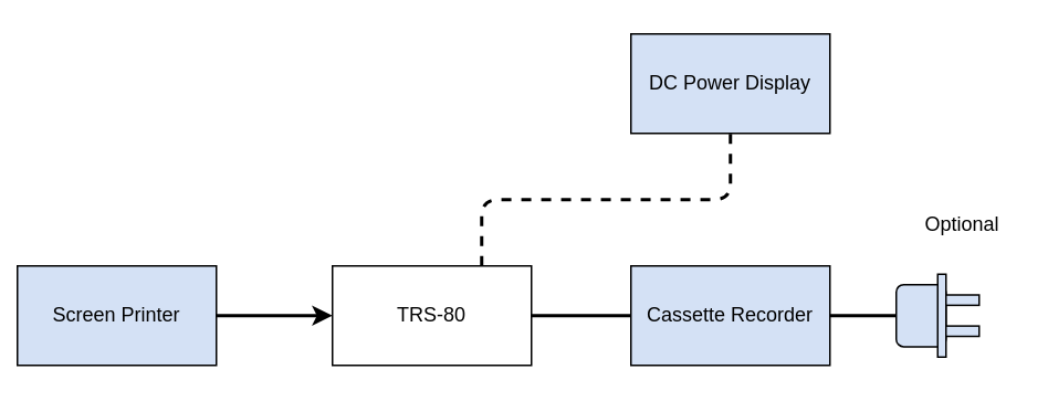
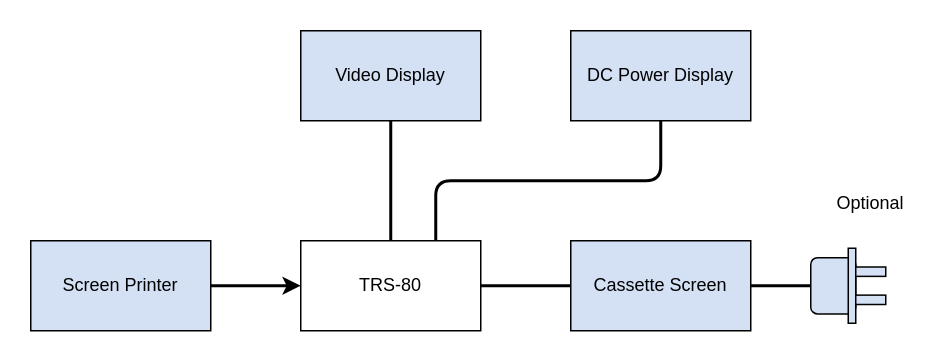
+ <mxCell id="2" value="Video Display" style="rounded=0;whiteSpace=wrap;html=1;fillColor=#D4E1F5;" vertex="1" parent="1"><mxGeometry x="200" y="20" width="120" height="60" as="geometry" /></mxCell>
+ <mxCell id="16" value="" style="endArrow=none;html=1;rounded=1;strokeWidth=2;entryX=0.5;entryY=1;entryDx=0;entryDy=0;exitX=0.5;exitY=0;exitDx=0;exitDy=0;" edge="1" parent="1" source="6" target="2"><mxGeometry width="50" height="50" relative="1" as="geometry"><mxPoint x="870" y="380" as="sourcePoint" /><mxPoint x="920" y="330" as="targetPoint" /></mxGeometry></mxCell>
- <mxCell id="15" value="" style="endArrow=none;startArrow=none;html=1;strokeWidth=2;exitX=0.75;exitY=0;exitDx=0;exitDy=0;entryX=0.5;entryY=1;entryDx=0;entryDy=0;rounded=1;endFill=0;startFill=0;dashed=1;" edge="1" parent="1" source="6" target="3"><mxGeometry width="50" height="50" relative="1" as="geometry"><mxPoint x="870" y="380" as="sourcePoint" /><mxPoint x="920" y="330" as="targetPoint" /><Array as="points"><mxPoint x="290" y="120" /><mxPoint x="440" y="120" /></Array></mxGeometry></mxCell>
+ <mxCell id="15" value="" style="endArrow=none;startArrow=none;html=1;strokeWidth=2;exitX=0.75;exitY=0;exitDx=0;exitDy=0;entryX=0.5;entryY=1;entryDx=0;entryDy=0;rounded=1;endFill=0;startFill=0;" edge="1" parent="1" source="6" target="3"><mxGeometry width="50" height="50" relative="1" as="geometry"><mxPoint x="870" y="380" as="sourcePoint" /><mxPoint x="920" y="330" as="targetPoint" /><Array as="points"><mxPoint x="290" y="120" /><mxPoint x="440" y="120" /></Array></mxGeometry></mxCell>
- <mxCell id="4" value="Screen Printer" style="rounded=0;whiteSpace=wrap;html=1;fillColor=#D4E1F5;" vertex="1" parent="1"><mxGeometry x="10" y="160" width="120" height="60" as="geometry" /></mxCell>
+ <mxCell id="4" value="Screen Printer" style="rounded=0;whiteSpace=wrap;html=1;fillColor=#D4E1F5;" vertex="1" parent="1"><mxGeometry x="20" y="160" width="120" height="60" as="geometry" /></mxCell>
- <mxCell id="5" value="Cassette Recorder" style="rounded=0;whiteSpace=wrap;html=1;fillColor=#D4E1F5;" vertex="1" parent="1"><mxGeometry x="380" y="160" width="120" height="60" as="geometry" /></mxCell>
+ <mxCell id="5" value="Cassette Screen" style="rounded=0;whiteSpace=wrap;html=1;fillColor=#D4E1F5;" vertex="1" parent="1"><mxGeometry x="380" y="160" width="120" height="60" as="geometry" /></mxCell>
